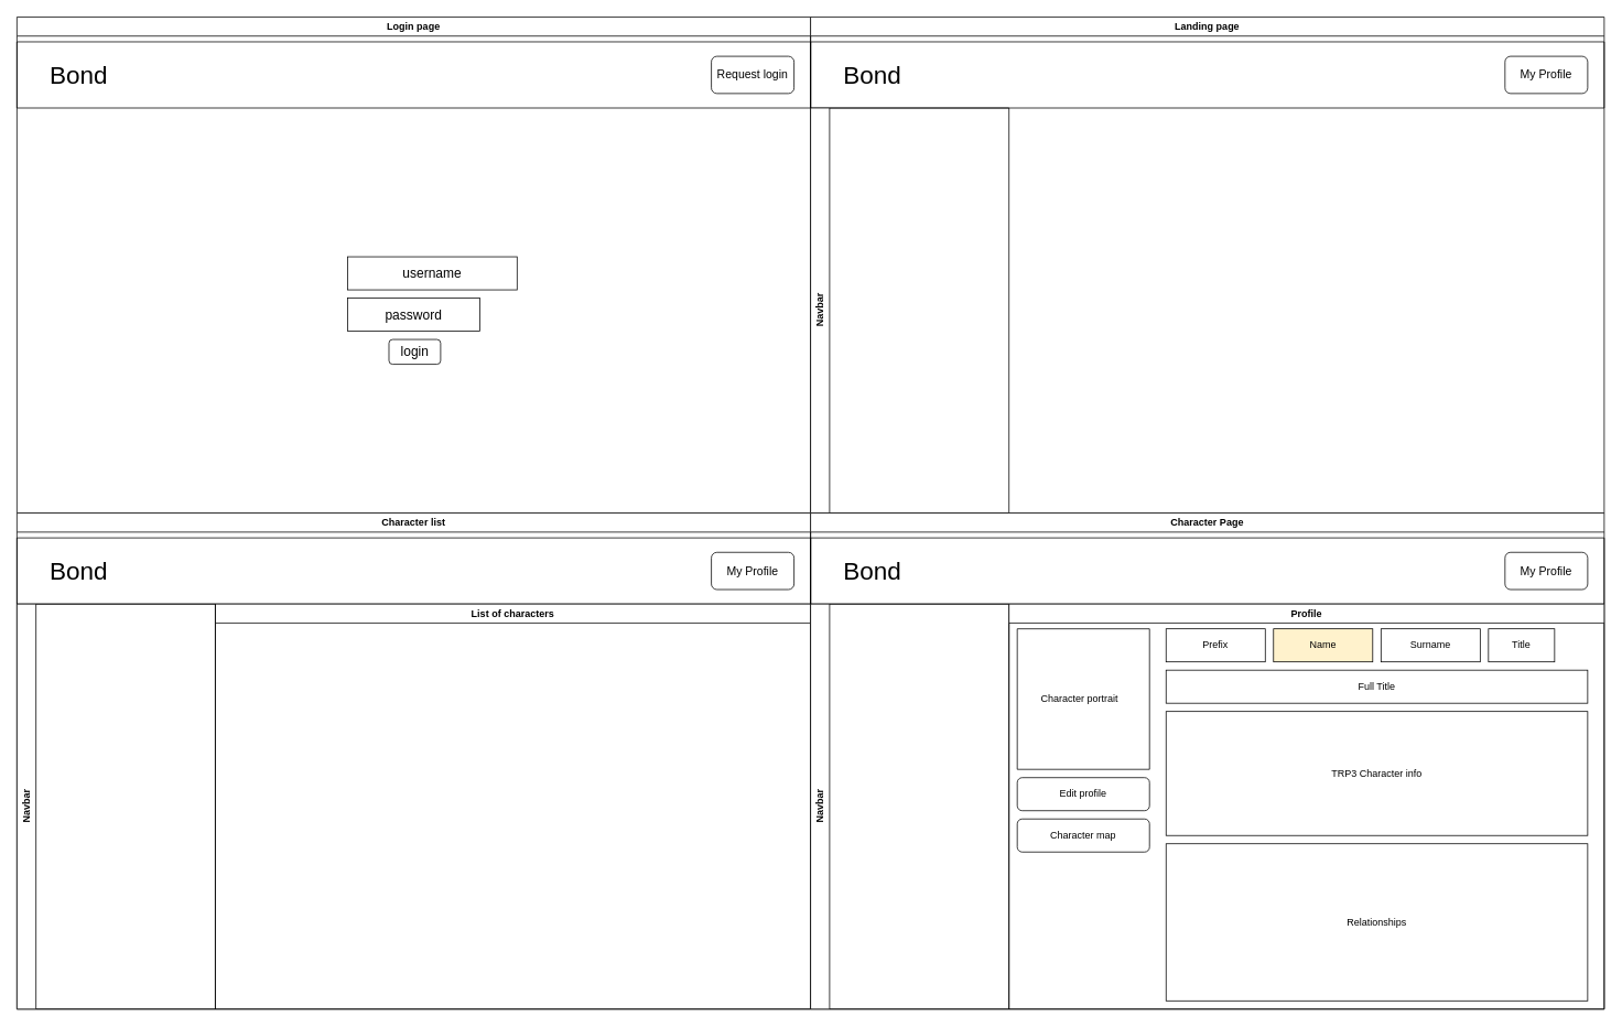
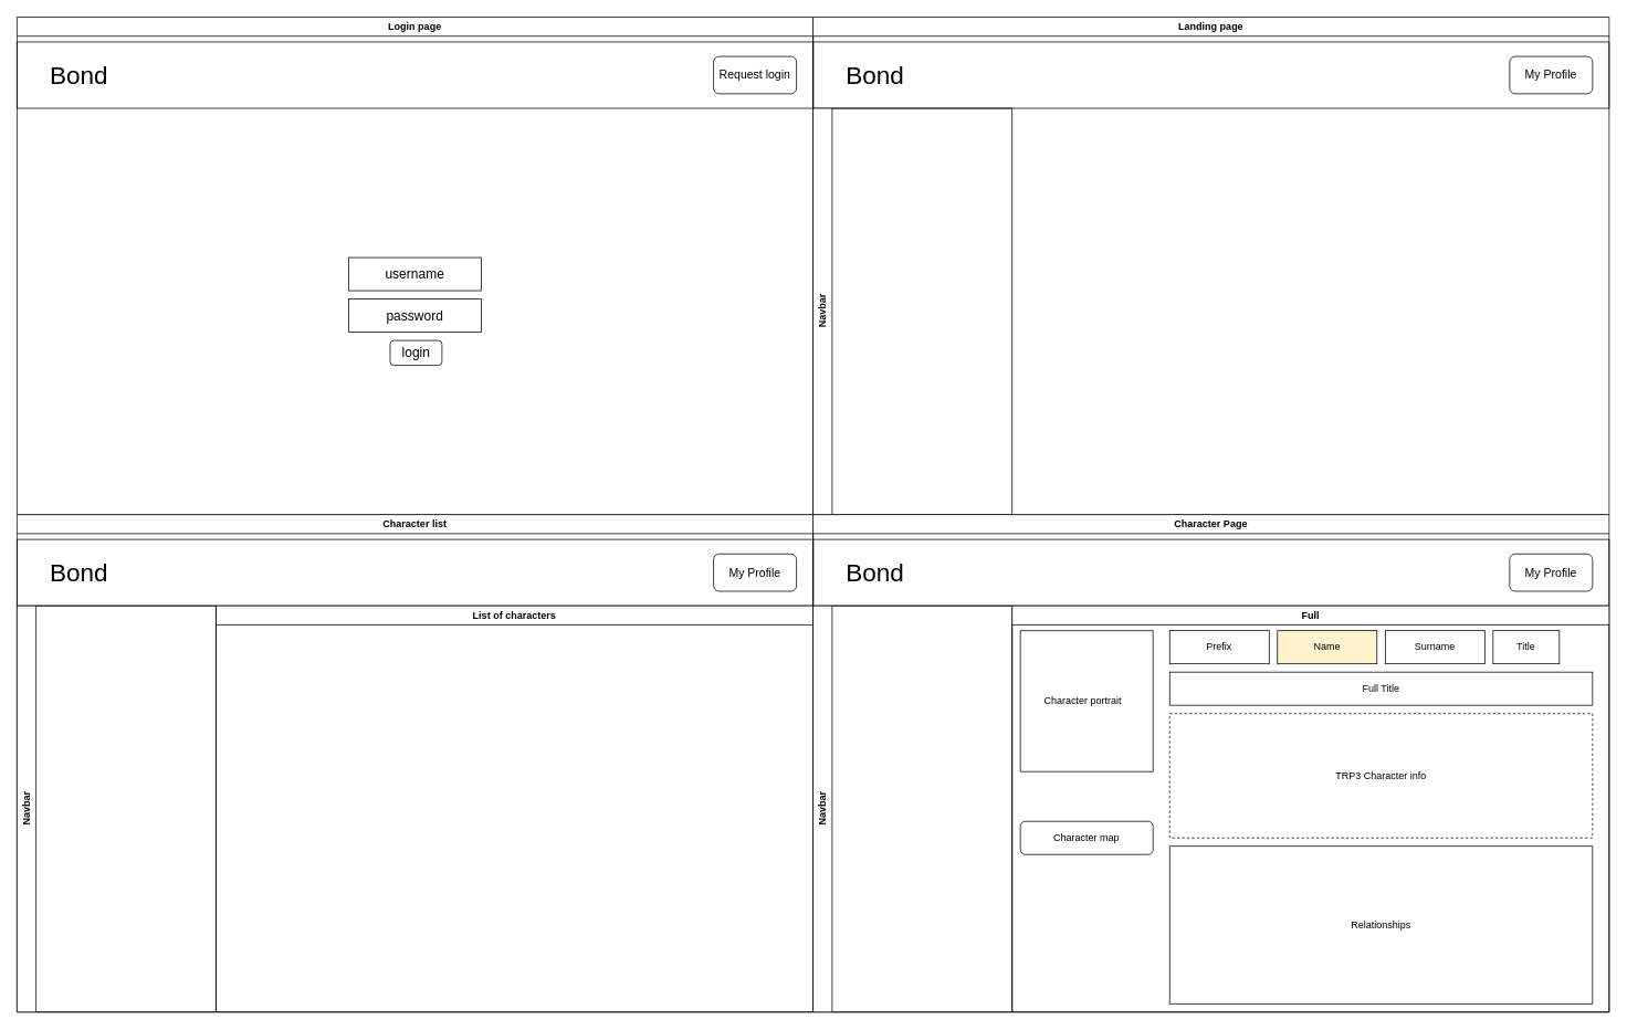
- <mxCell id="3" value="username" style="rounded=0;whiteSpace=wrap;html=1;fontSize=16;" vertex="1" parent="2"><mxGeometry x="400" y="290" width="205" height="40" as="geometry" /></mxCell>
+ <mxCell id="3" value="username" style="rounded=0;whiteSpace=wrap;html=1;fontSize=16;" vertex="1" parent="2"><mxGeometry x="400" y="290" width="160" height="40" as="geometry" /></mxCell>
- <mxCell id="25" value="Profile" style="swimlane;whiteSpace=wrap;html=1;fontSize=12;" vertex="1" parent="20"><mxGeometry x="240" y="110" width="720" height="490" as="geometry" /></mxCell>
+ <mxCell id="25" value="Full" style="swimlane;whiteSpace=wrap;html=1;fontSize=12;" vertex="1" parent="20"><mxGeometry x="240" y="110" width="720" height="490" as="geometry" /></mxCell>
- <mxCell id="33" value="TRP3 Character info" style="rounded=0;whiteSpace=wrap;html=1;fontSize=12;" vertex="1" parent="25"><mxGeometry x="190" y="130" width="510" height="150" as="geometry" /></mxCell>
+ <mxCell id="33" value="TRP3 Character info" style="rounded=0;whiteSpace=wrap;html=1;fontSize=12;dashed=1;" vertex="1" parent="25"><mxGeometry x="190" y="130" width="510" height="150" as="geometry" /></mxCell>
- <mxCell id="34" value="Edit profile" style="rounded=1;whiteSpace=wrap;html=1;fontSize=12;" vertex="1" parent="25"><mxGeometry x="10" y="210" width="160" height="40" as="geometry" /></mxCell>
